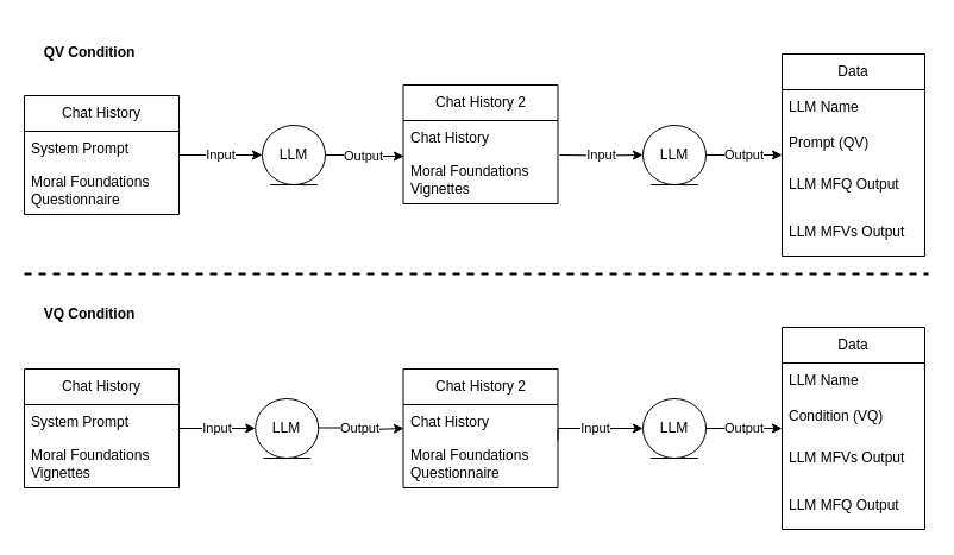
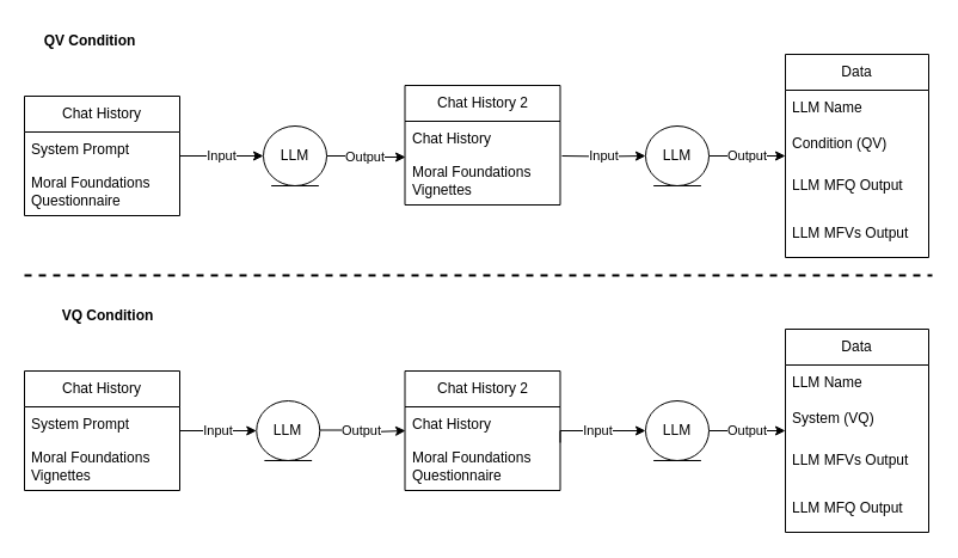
- <mxCell id="30" value="&lt;div&gt;&lt;b&gt;QV Condition&lt;br&gt;&lt;/b&gt;&lt;/div&gt;" style="text;whiteSpace=wrap;html=1;align=center;" vertex="1" parent="1"><mxGeometry x="20" y="30" width="110" height="40" as="geometry" /></mxCell>
+ <mxCell id="30" value="&lt;div&gt;&lt;b&gt;QV Condition&lt;br&gt;&lt;/b&gt;&lt;/div&gt;" style="text;whiteSpace=wrap;html=1;align=center;" vertex="1" parent="1"><mxGeometry x="20" y="20" width="110" height="40" as="geometry" /></mxCell>
- <mxCell id="12" value="Prompt (QV)" style="text;whiteSpace=wrap;html=1;verticalAlign=middle;align=left;spacingLeft=4;movable=1;resizable=1;rotatable=1;deletable=1;editable=1;locked=0;connectable=1;" parent="10" vertex="1"><mxGeometry y="60" width="120" height="30" as="geometry" /></mxCell>
+ <mxCell id="12" value="Condition (QV)" style="text;whiteSpace=wrap;html=1;verticalAlign=middle;align=left;spacingLeft=4;movable=1;resizable=1;rotatable=1;deletable=1;editable=1;locked=0;connectable=1;" parent="10" vertex="1"><mxGeometry y="60" width="120" height="30" as="geometry" /></mxCell>
- <mxCell id="31" value="&lt;div&gt;&lt;b&gt;VQ Condition&lt;br&gt;&lt;/b&gt;&lt;/div&gt;" style="text;whiteSpace=wrap;html=1;align=center;" vertex="1" parent="1"><mxGeometry x="20" y="250" width="110" height="40" as="geometry" /></mxCell>
+ <mxCell id="31" value="&lt;div&gt;&lt;b&gt;VQ Condition&lt;br&gt;&lt;/b&gt;&lt;/div&gt;" style="text;whiteSpace=wrap;html=1;align=center;" vertex="1" parent="1"><mxGeometry x="35" y="250" width="110" height="40" as="geometry" /></mxCell>
- <mxCell id="27" value="Condition (VQ)" style="text;whiteSpace=wrap;html=1;verticalAlign=middle;align=left;spacingLeft=4;movable=1;resizable=1;rotatable=1;deletable=1;editable=1;locked=0;connectable=1;" parent="25" vertex="1"><mxGeometry y="60" width="120" height="30" as="geometry" /></mxCell>
+ <mxCell id="27" value="System (VQ)" style="text;whiteSpace=wrap;html=1;verticalAlign=middle;align=left;spacingLeft=4;movable=1;resizable=1;rotatable=1;deletable=1;editable=1;locked=0;connectable=1;" parent="25" vertex="1"><mxGeometry y="60" width="120" height="30" as="geometry" /></mxCell>
